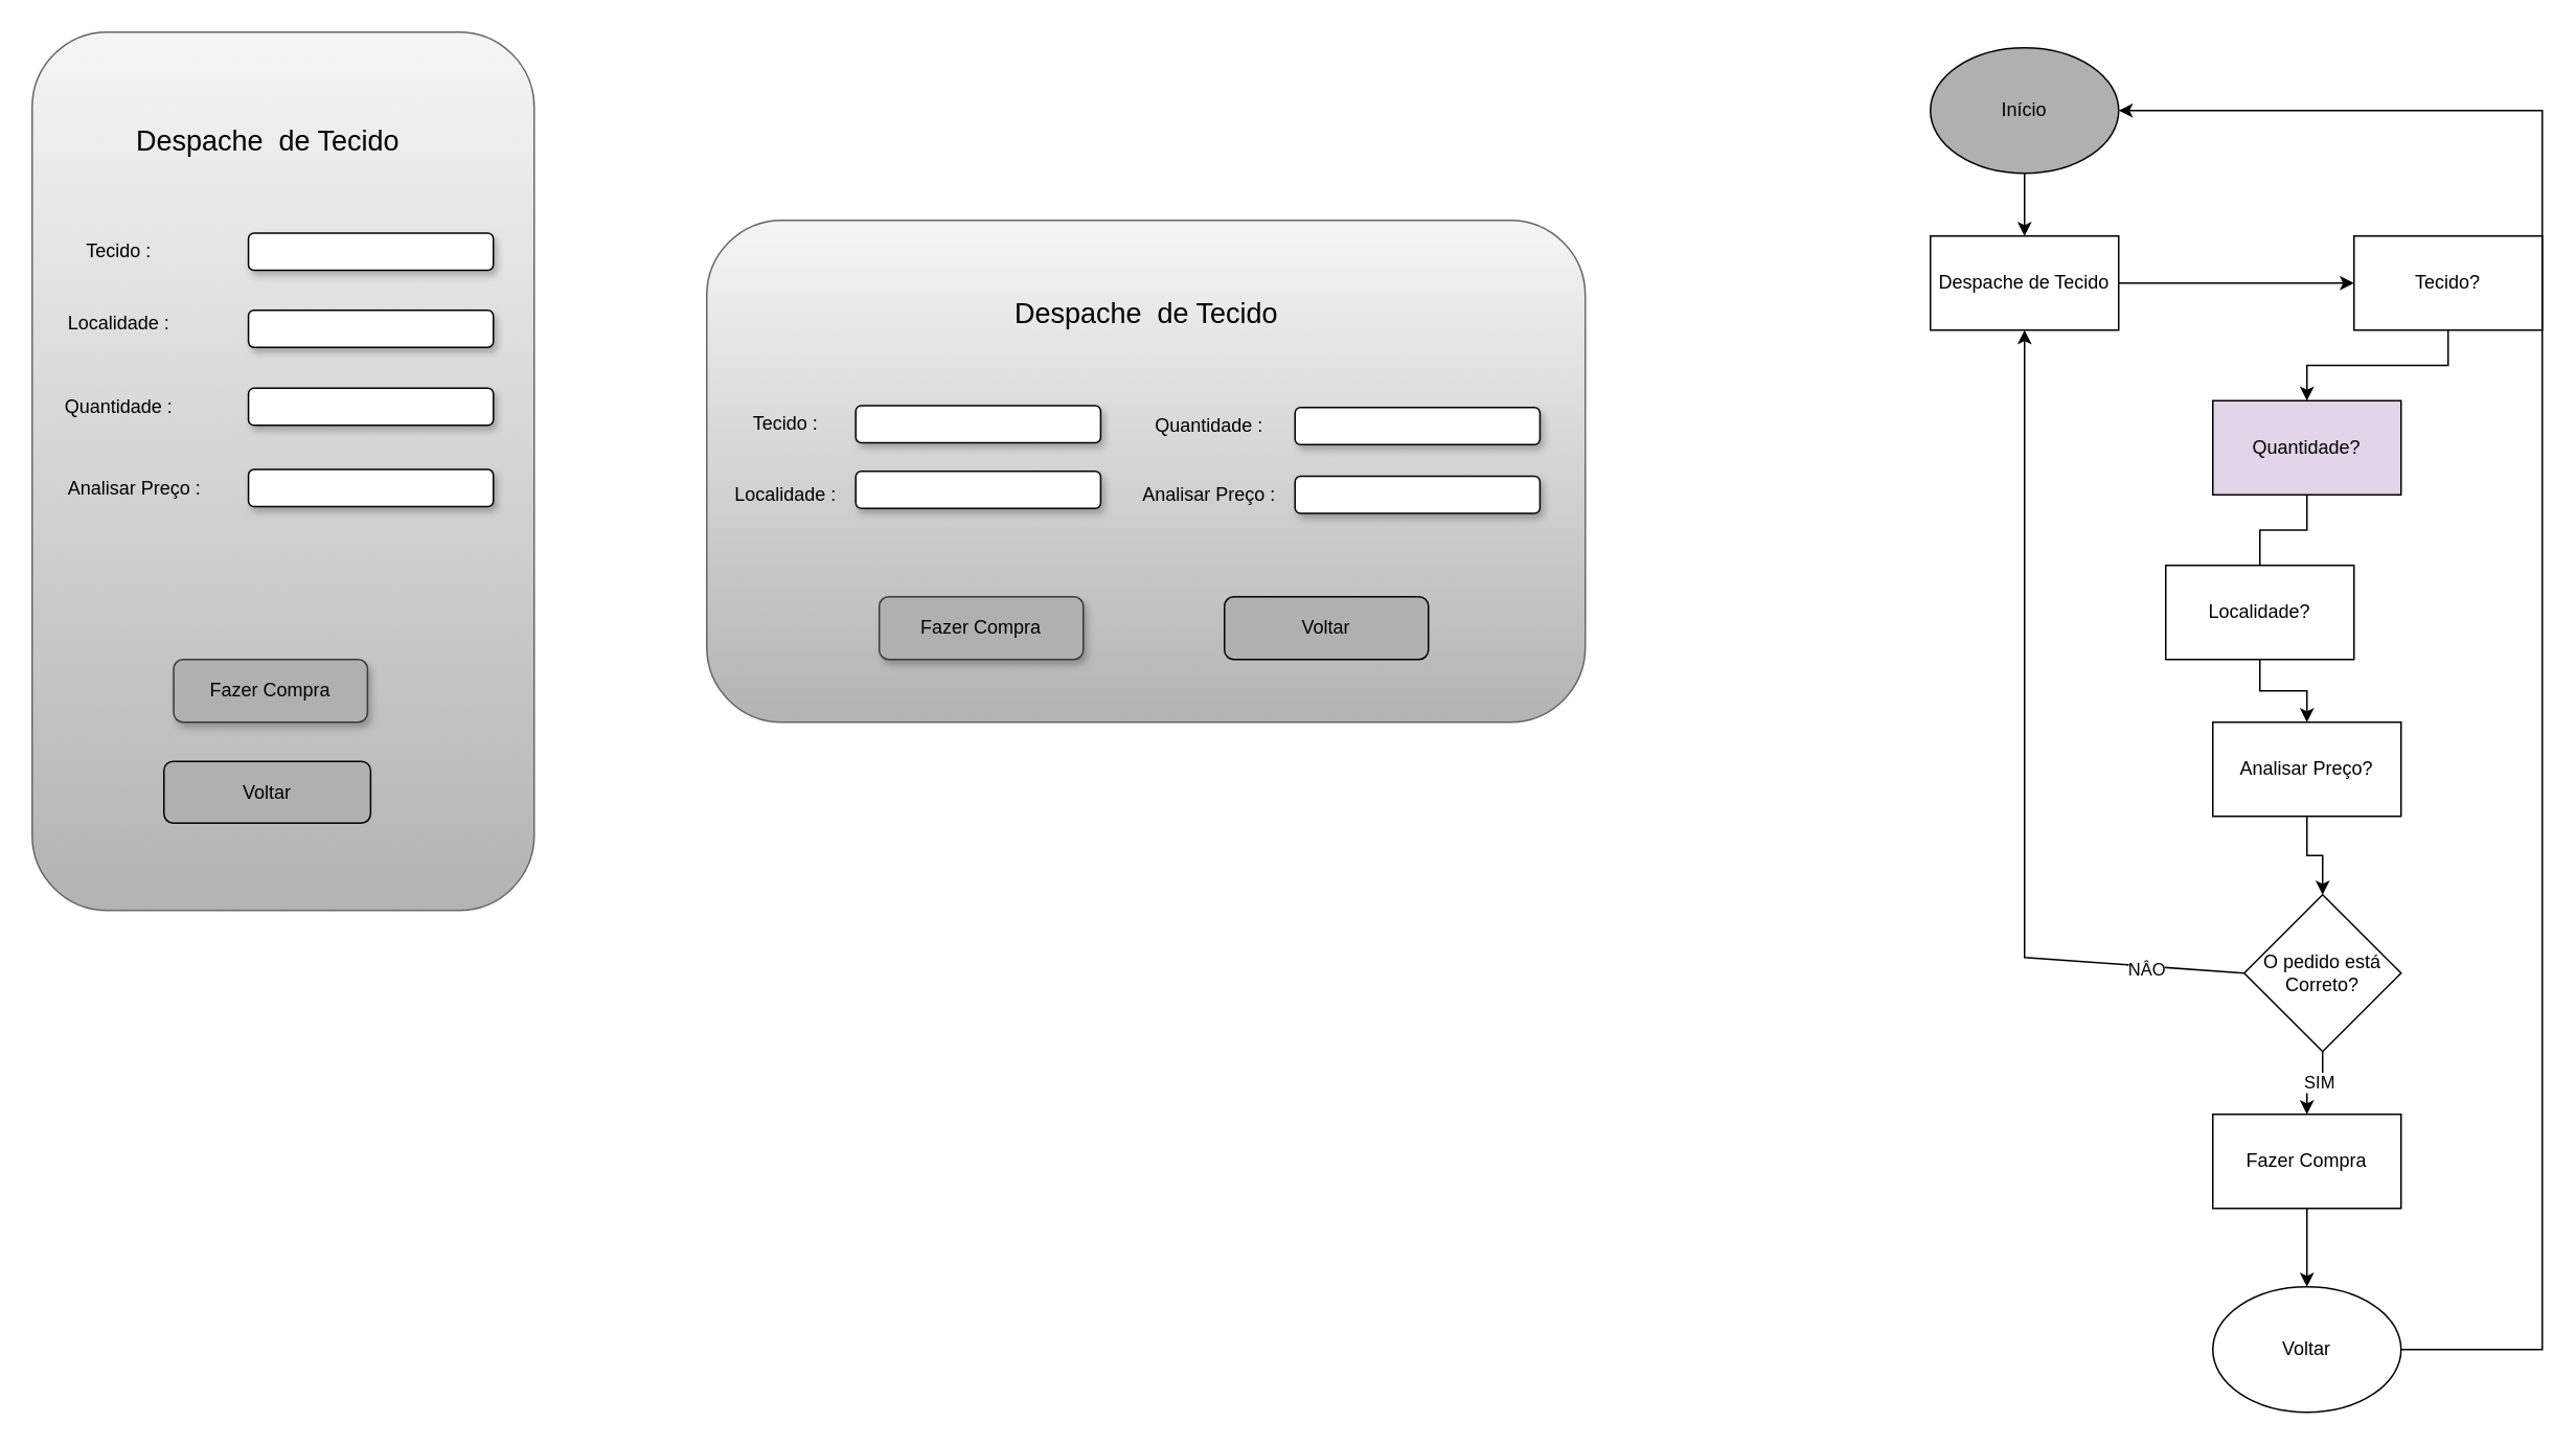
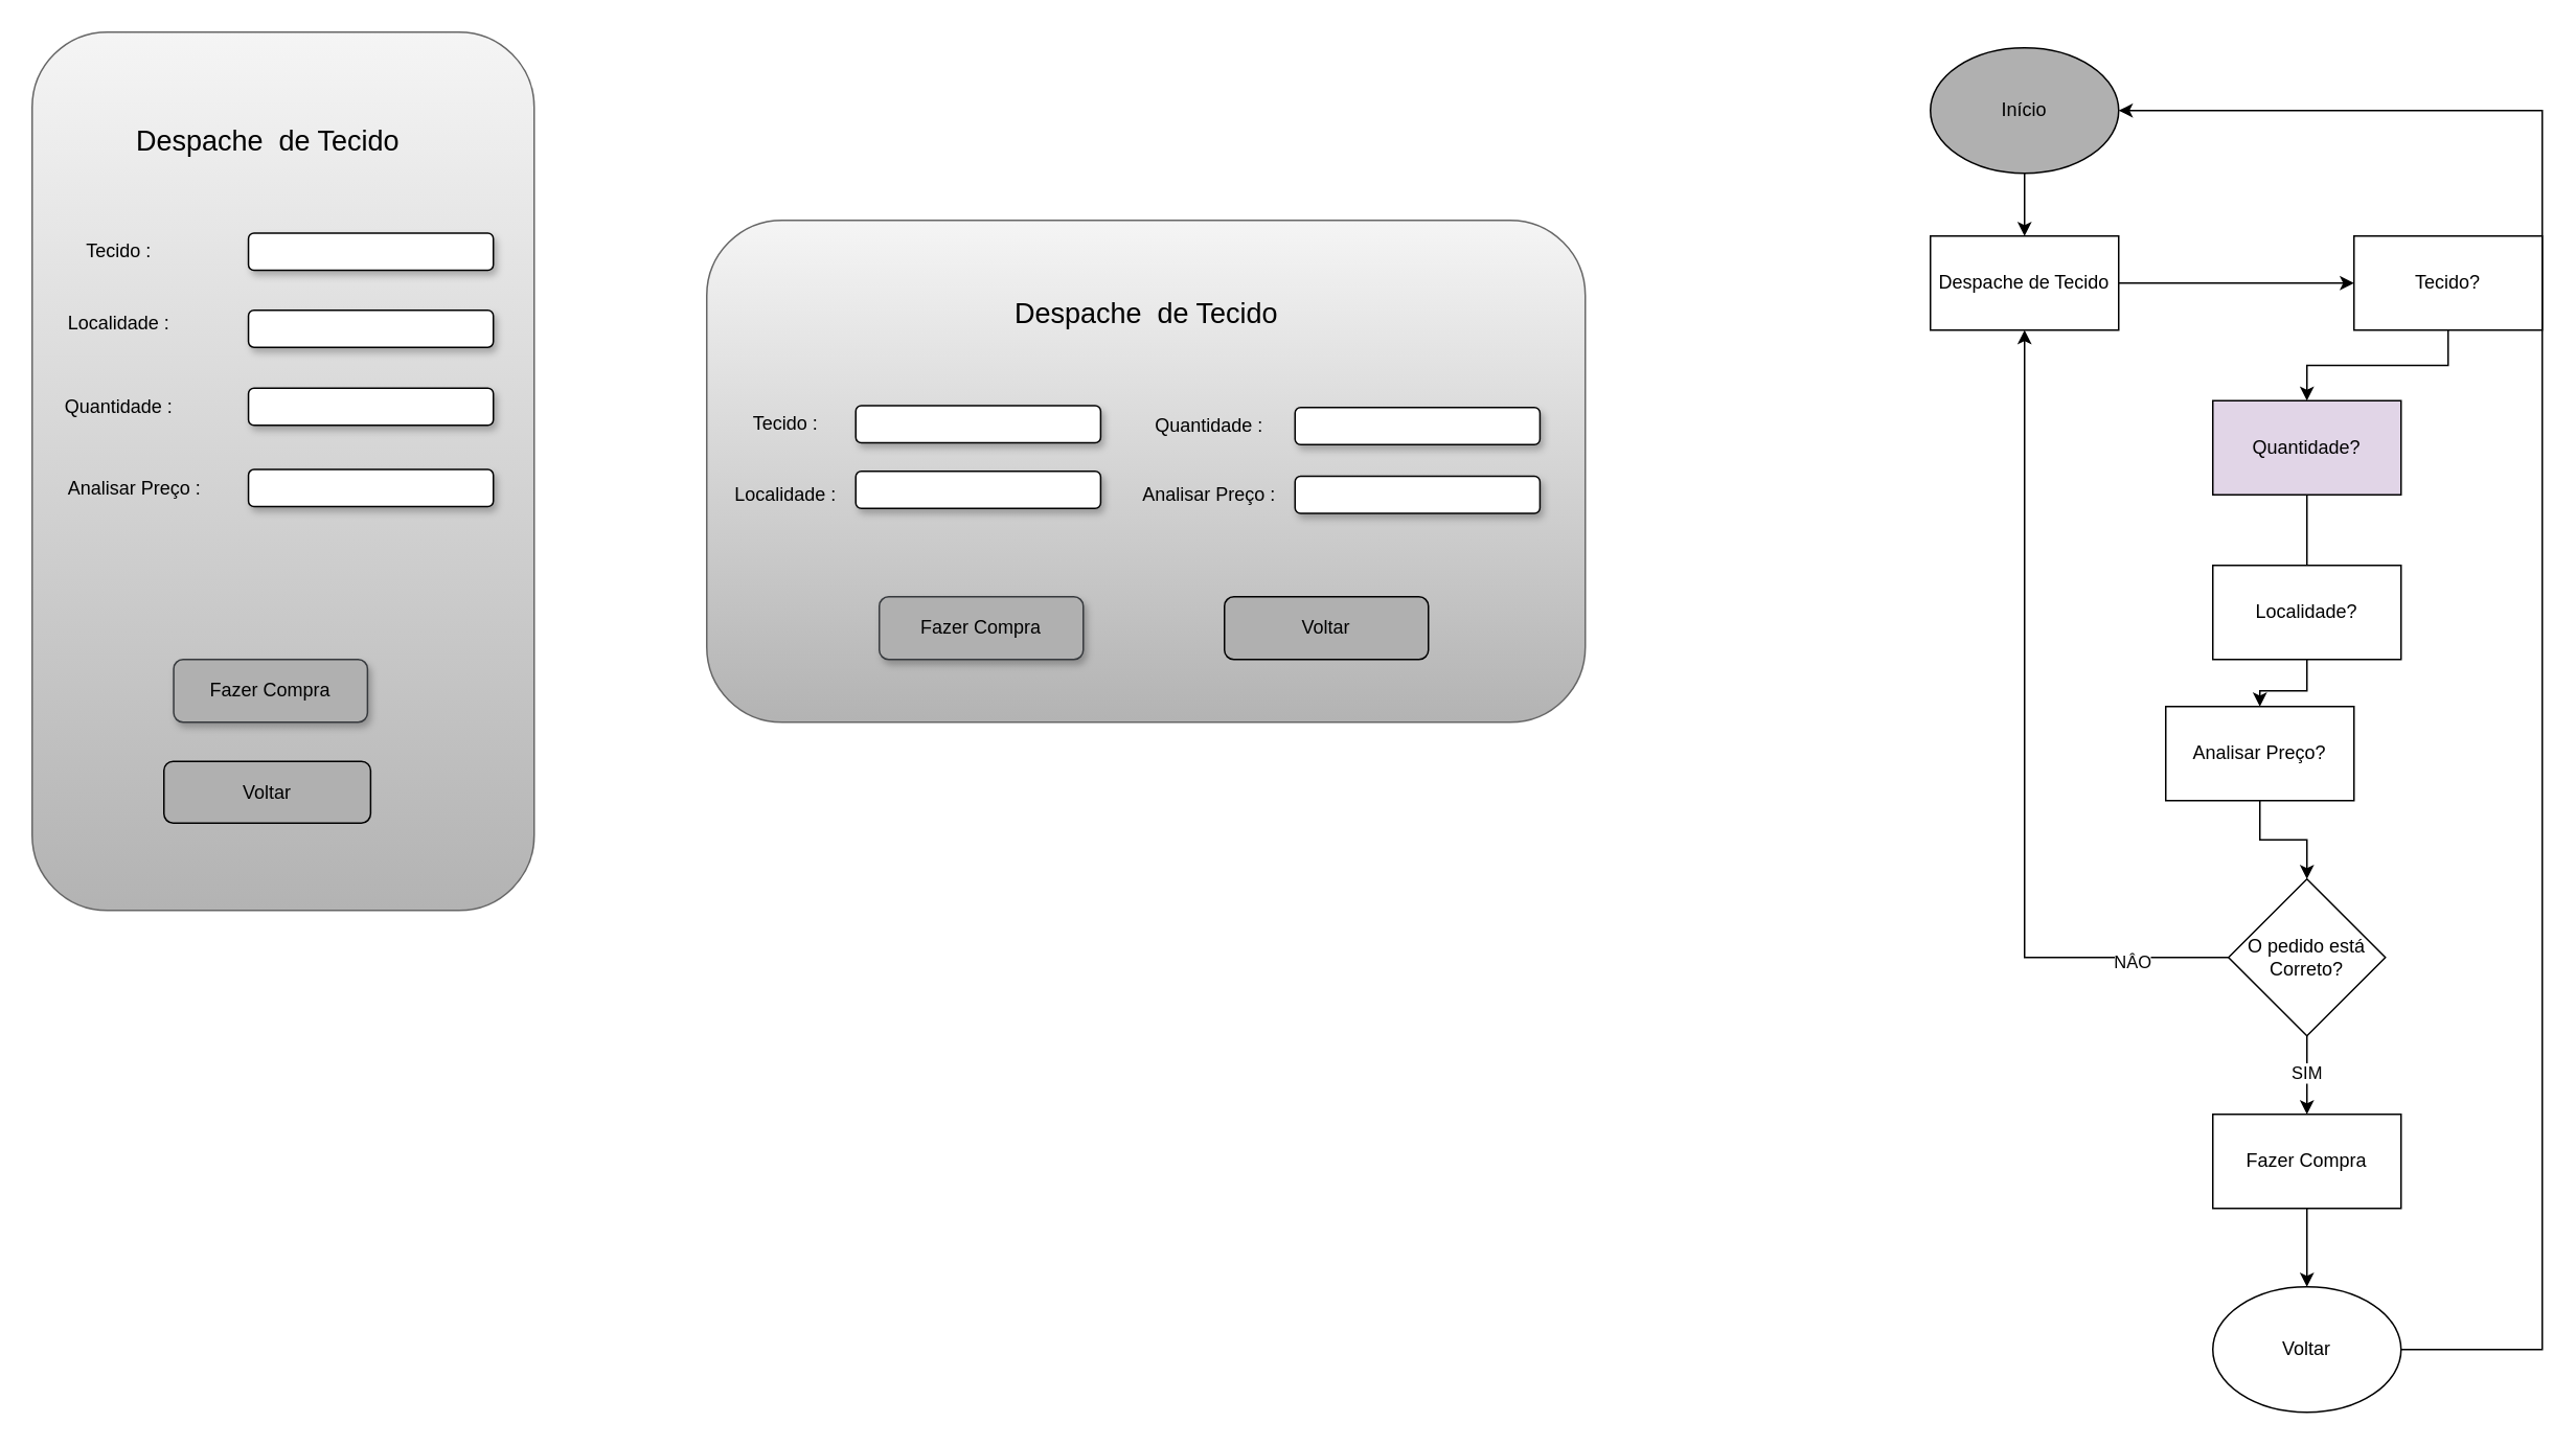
- <mxCell id="37" value="Localidade?" style="rounded=0;whiteSpace=wrap;html=1;" vertex="1" parent="1"><mxGeometry x="1380" y="360" width="120" height="60" as="geometry" /></mxCell>
+ <mxCell id="37" value="Localidade?" style="rounded=0;whiteSpace=wrap;html=1;" vertex="1" parent="1"><mxGeometry x="1410" y="360" width="120" height="60" as="geometry" /></mxCell>
- <mxCell id="39" value="Analisar Preço?" style="rounded=0;whiteSpace=wrap;html=1;" vertex="1" parent="1"><mxGeometry x="1410" y="460" width="120" height="60" as="geometry" /></mxCell>
+ <mxCell id="39" value="Analisar Preço?" style="rounded=0;whiteSpace=wrap;html=1;" vertex="1" parent="1"><mxGeometry x="1380" y="450" width="120" height="60" as="geometry" /></mxCell>
- <mxCell id="42" value="O pedido está&lt;div&gt;Correto?&lt;/div&gt;" style="rhombus;whiteSpace=wrap;html=1;" vertex="1" parent="1"><mxGeometry x="1430" y="570" width="100" height="100" as="geometry" /></mxCell>
+ <mxCell id="42" value="O pedido está&lt;div&gt;Correto?&lt;/div&gt;" style="rhombus;whiteSpace=wrap;html=1;" vertex="1" parent="1"><mxGeometry x="1420" y="560" width="100" height="100" as="geometry" /></mxCell>
